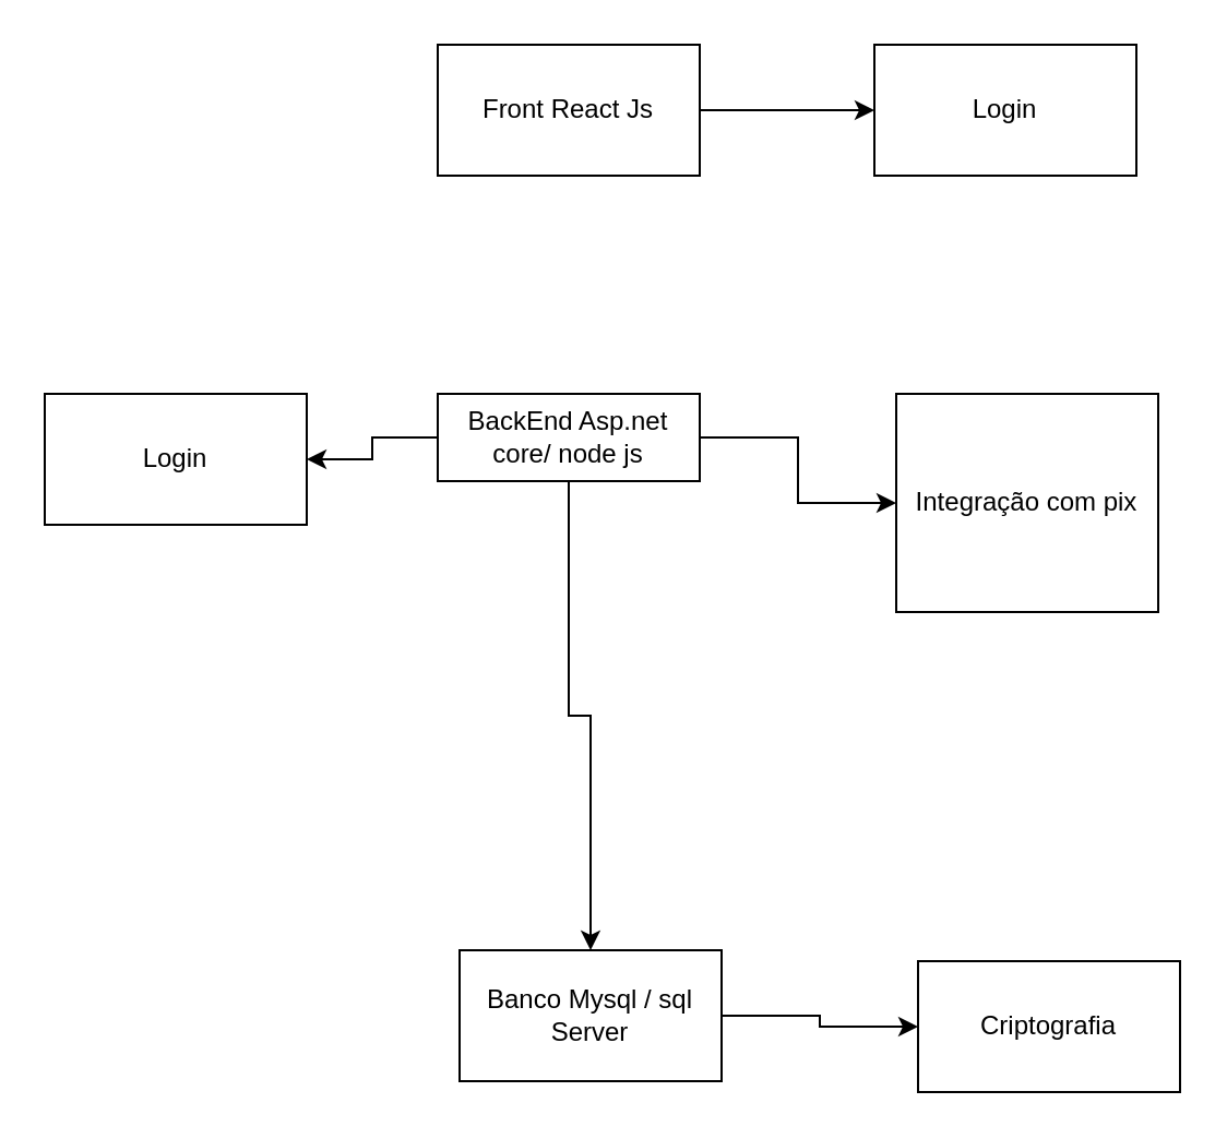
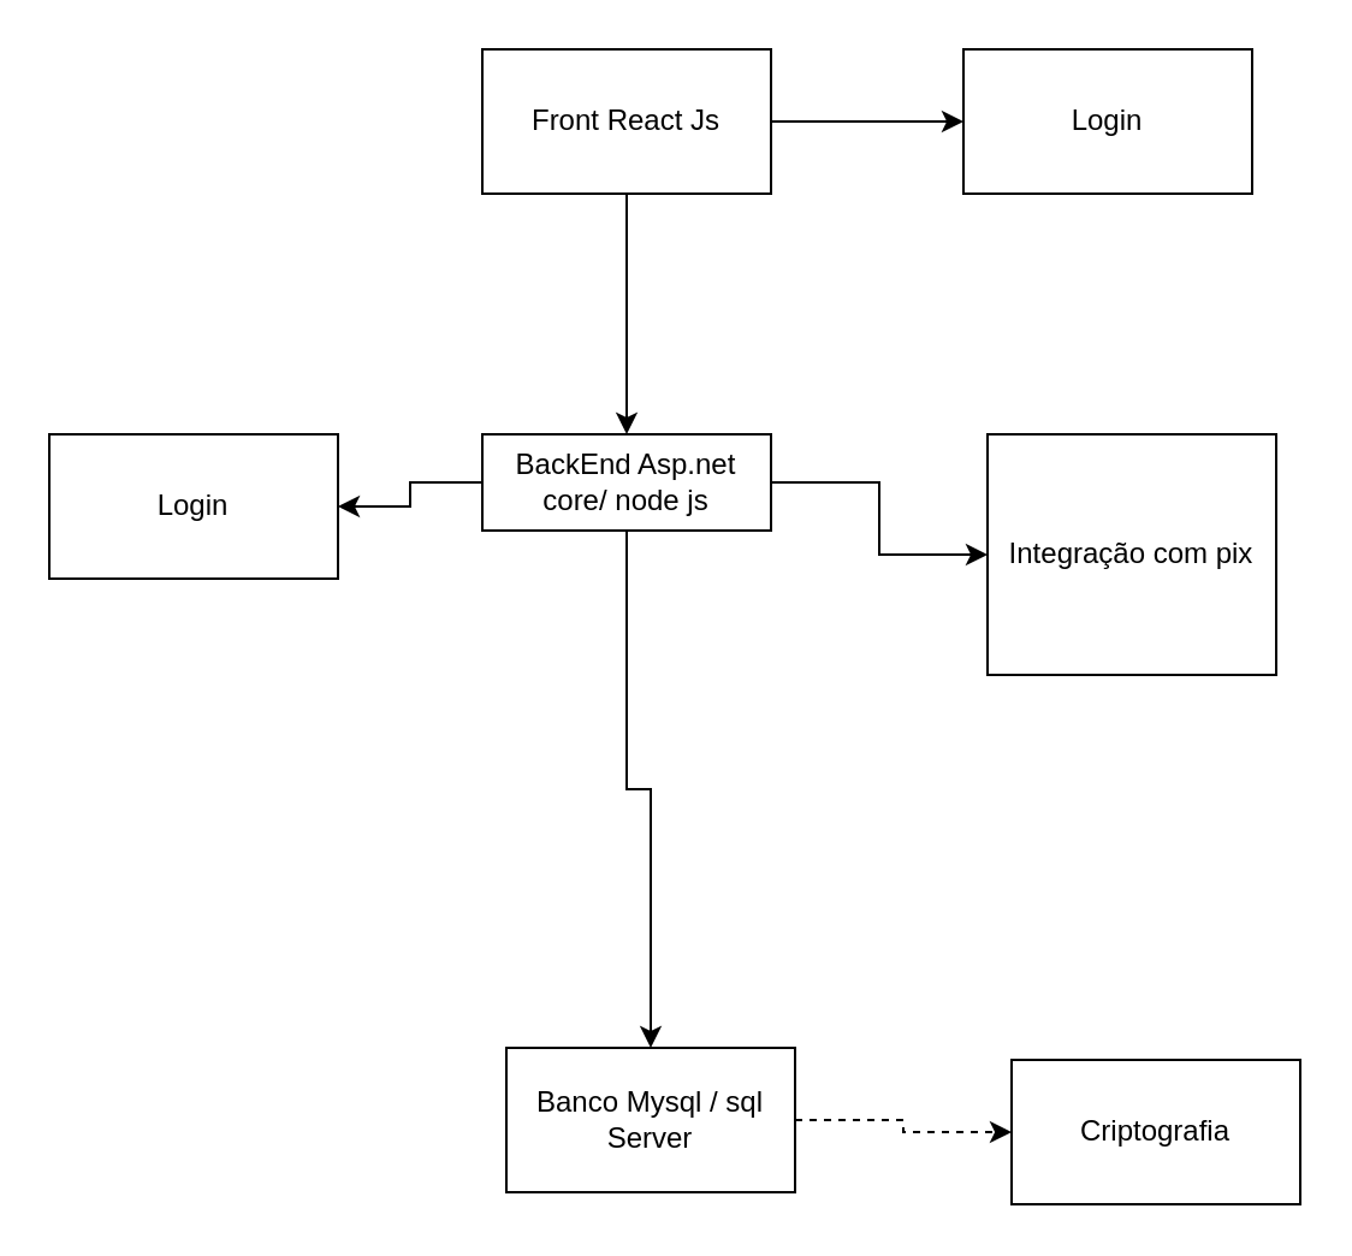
+ <mxCell id="4" value="" style="edgeStyle=orthogonalEdgeStyle;rounded=0;orthogonalLoop=1;jettySize=auto;html=1;" edge="1" parent="1" source="3" target="8"><mxGeometry relative="1" as="geometry"><mxPoint x="260" y="80" as="sourcePoint" /><mxPoint x="230" y="310" as="targetPoint" /><Array as="points" /></mxGeometry></mxCell>
- <mxCell id="9" value="" style="edgeStyle=orthogonalEdgeStyle;rounded=0;orthogonalLoop=1;jettySize=auto;html=1;" edge="1" parent="1" source="10" target="13"><mxGeometry relative="1" as="geometry" /></mxCell>
+ <mxCell id="9" value="" style="edgeStyle=orthogonalEdgeStyle;rounded=0;orthogonalLoop=1;jettySize=auto;html=1;dashed=1;" edge="1" parent="1" source="10" target="13"><mxGeometry relative="1" as="geometry" /></mxCell>
